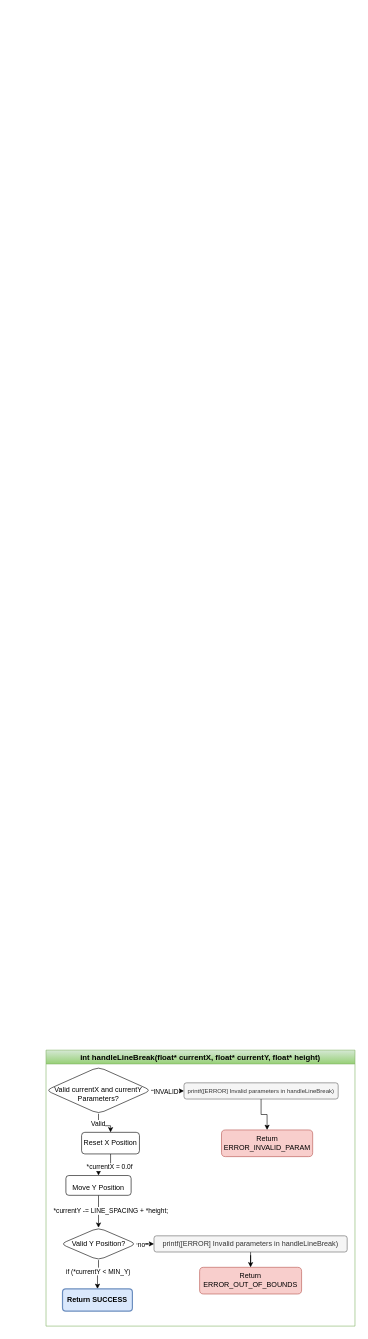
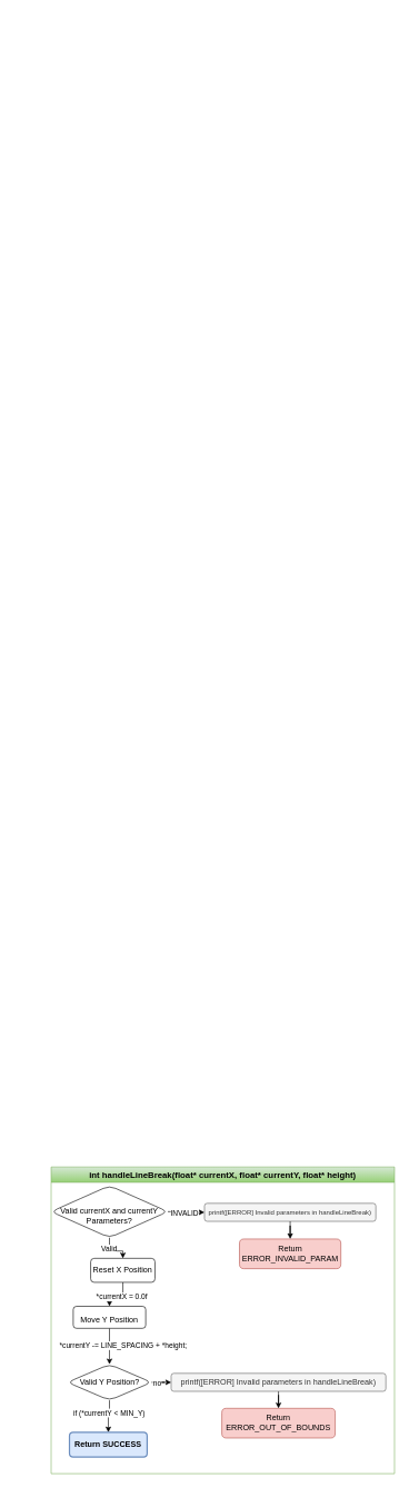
- <mxCell id="10" value="Return&lt;br&gt;ERROR_INVALID_PARAM" style="whiteSpace=wrap;html=1;fillColor=#f8cecc;strokeColor=#b85450;rounded=1;" vertex="1" parent="3"><mxGeometry x="292.5" y="133" width="152" height="44.5" as="geometry" /></mxCell>
+ <mxCell id="10" value="Return&lt;br&gt;ERROR_INVALID_PARAM" style="whiteSpace=wrap;html=1;fillColor=#f8cecc;strokeColor=#b85450;rounded=1;" vertex="1" parent="3"><mxGeometry x="282.5" y="108" width="152" height="44.5" as="geometry" /></mxCell>
